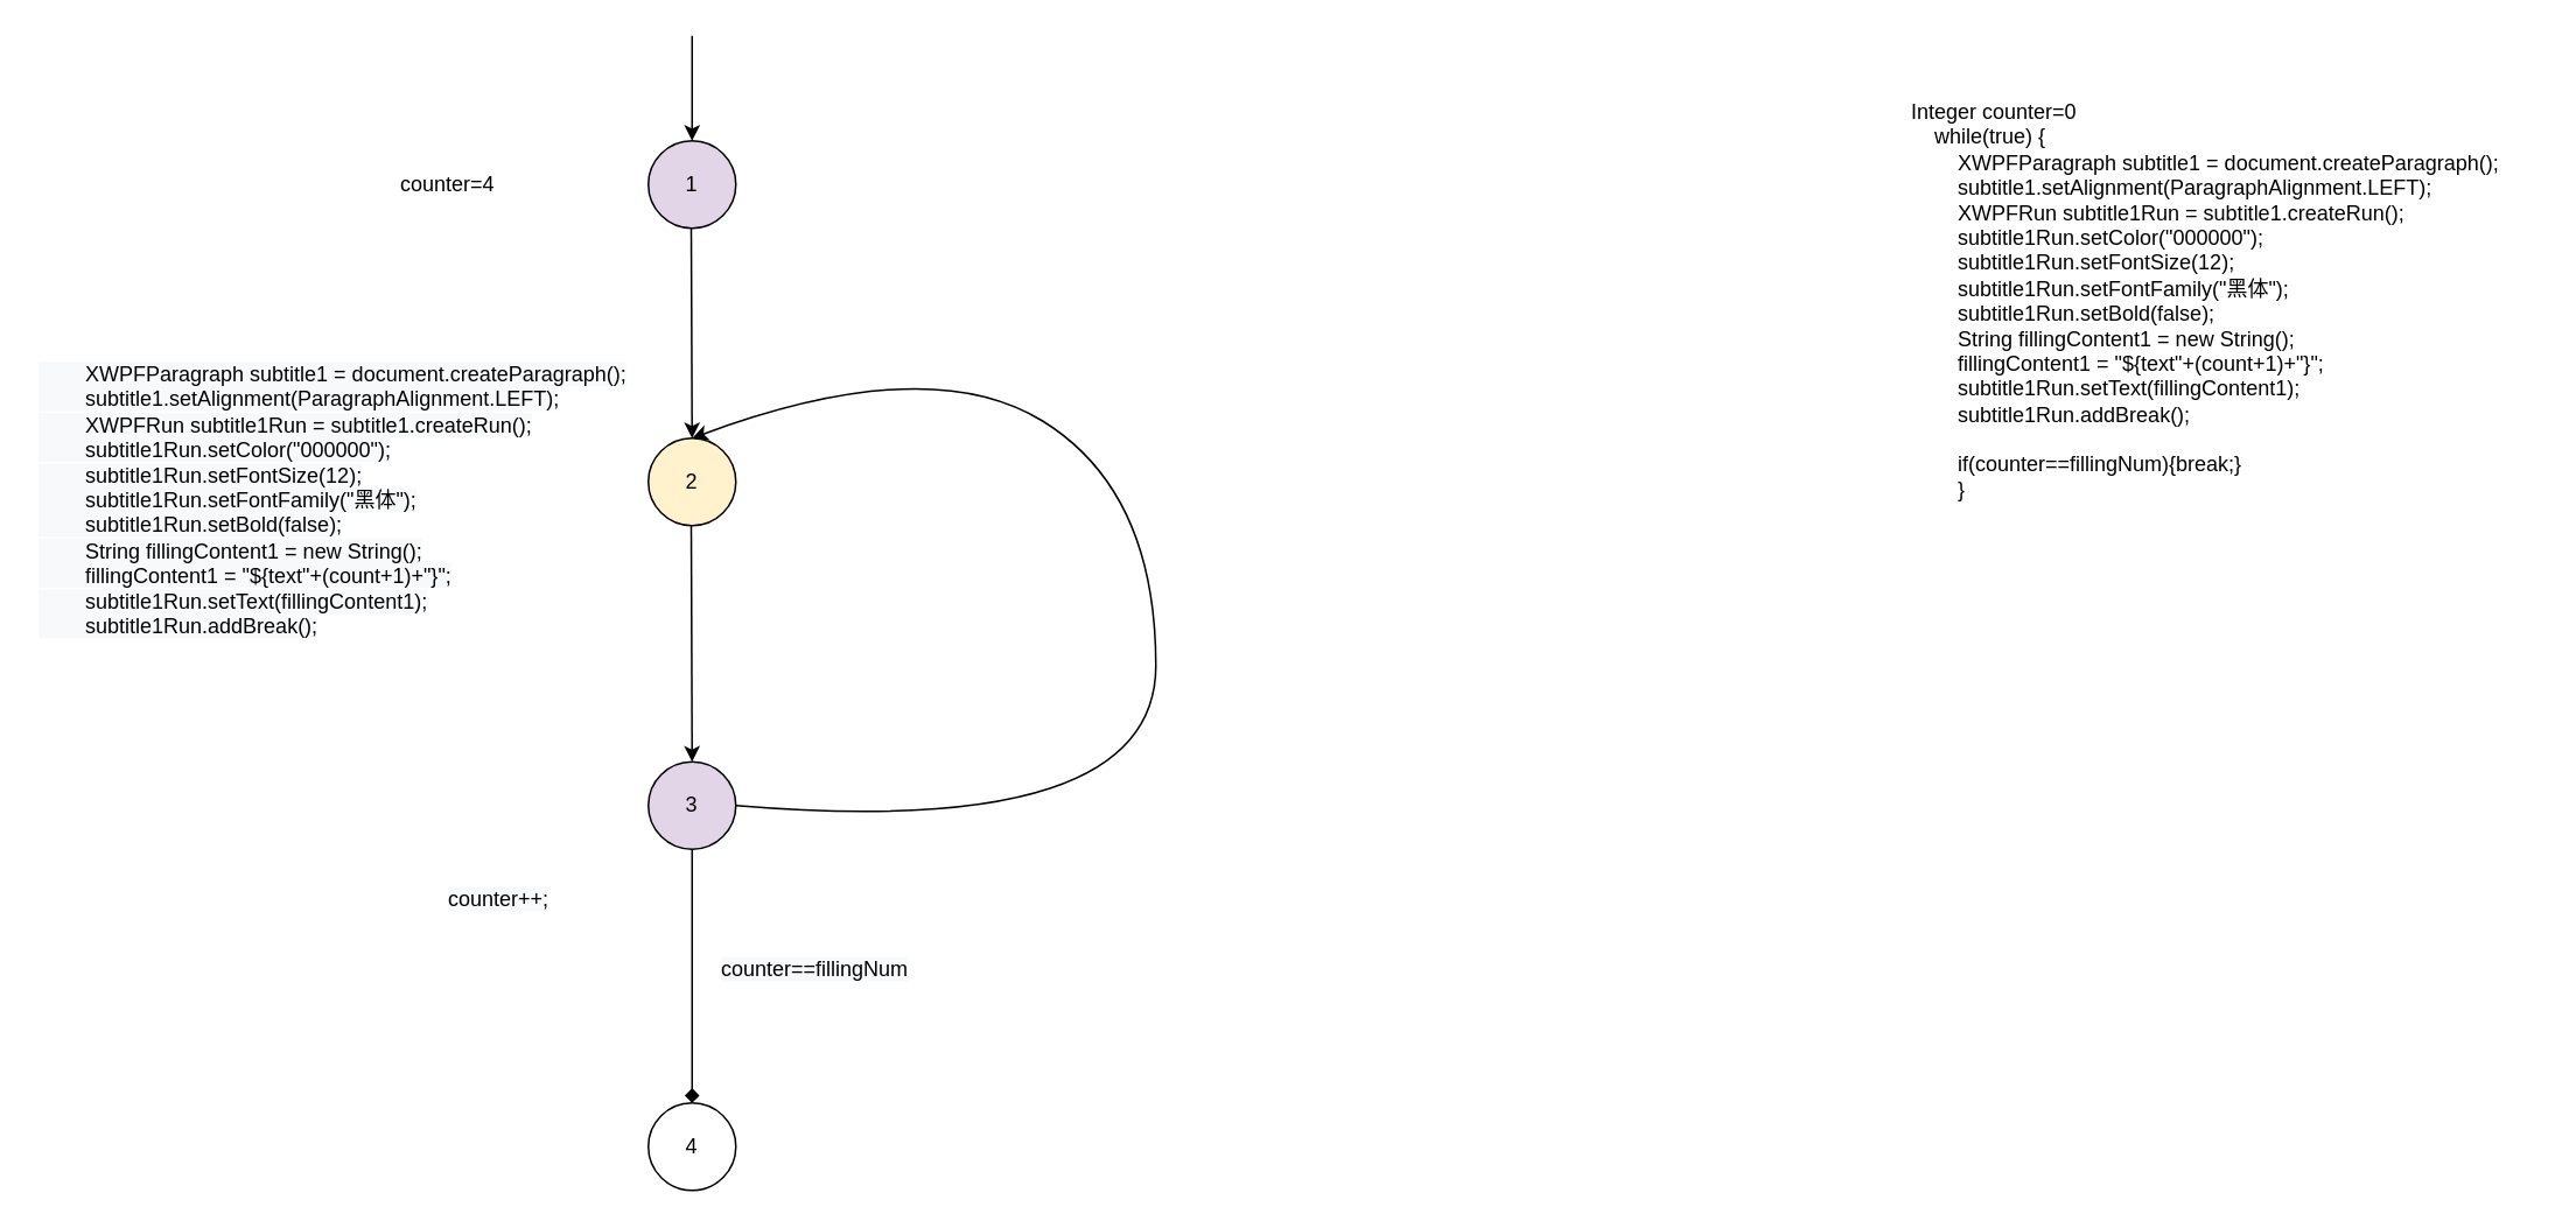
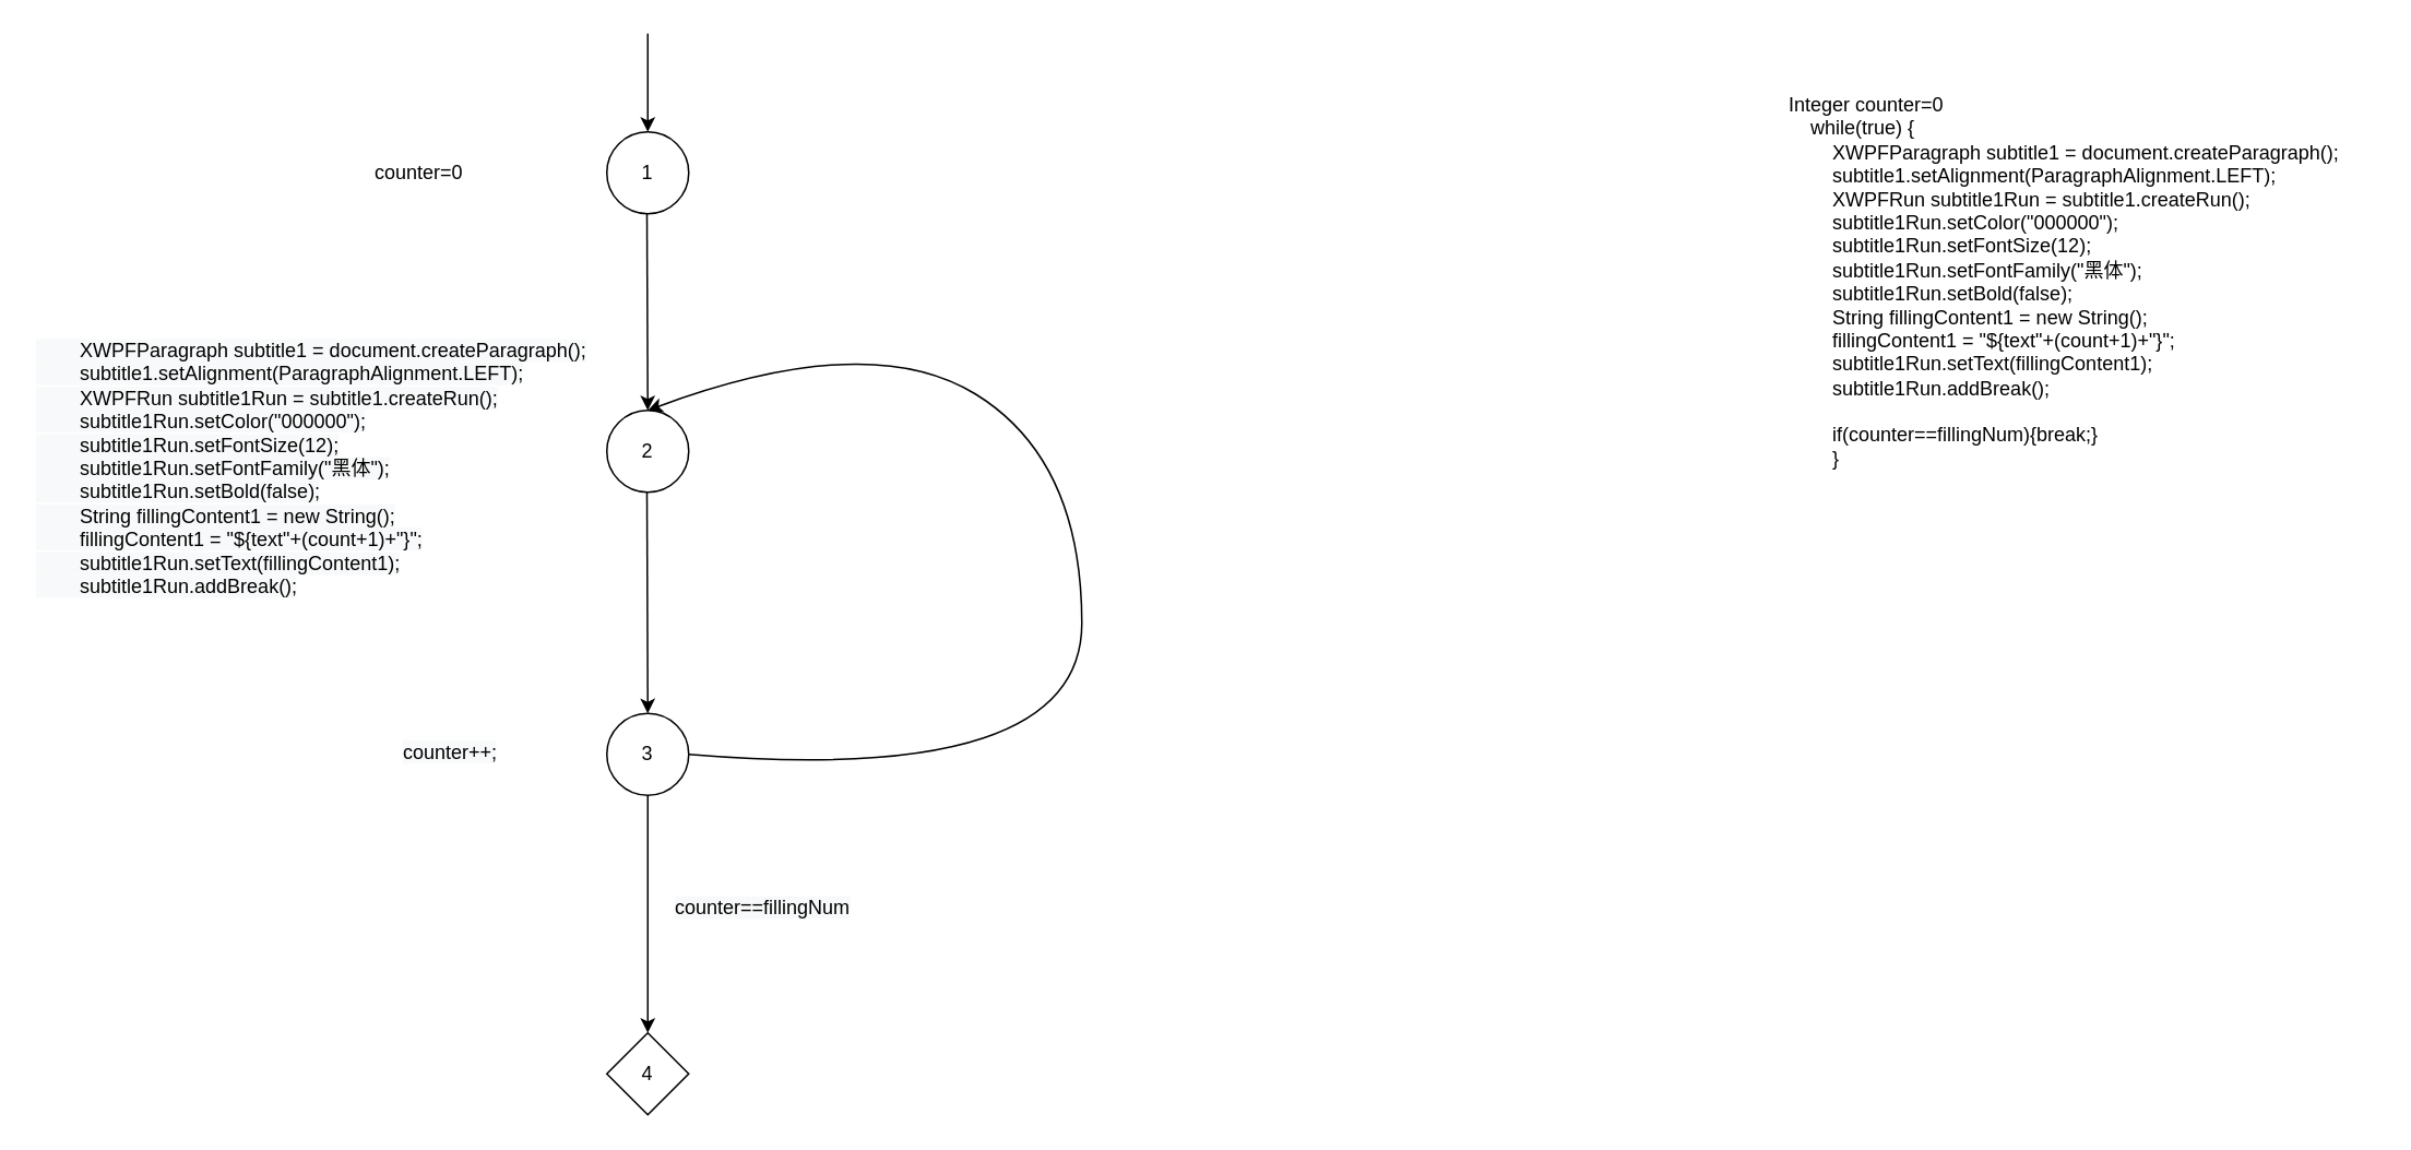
- <mxCell id="8" value="counter=4" style="text;html=1;resizable=0;autosize=1;align=center;verticalAlign=middle;points=[];fillColor=none;strokeColor=none;rounded=0;" vertex="1" parent="1"><mxGeometry x="220" y="95" width="70" height="20" as="geometry" /></mxCell>
+ <mxCell id="8" value="counter=0" style="text;html=1;resizable=0;autosize=1;align=center;verticalAlign=middle;points=[];fillColor=none;strokeColor=none;rounded=0;" vertex="1" parent="1"><mxGeometry x="220" y="95" width="70" height="20" as="geometry" /></mxCell>
- <mxCell id="2" value="1" style="ellipse;whiteSpace=wrap;html=1;aspect=fixed;fillColor=#e1d5e7;" vertex="1" parent="1"><mxGeometry x="370" y="80" width="50" height="50" as="geometry" /></mxCell>
+ <mxCell id="2" value="1" style="ellipse;whiteSpace=wrap;html=1;aspect=fixed;" vertex="1" parent="1"><mxGeometry x="370" y="80" width="50" height="50" as="geometry" /></mxCell>
- <mxCell id="6" value="2" style="ellipse;whiteSpace=wrap;html=1;aspect=fixed;fillColor=#fff2cc;" vertex="1" parent="1"><mxGeometry x="370" y="250" width="50" height="50" as="geometry" /></mxCell>
+ <mxCell id="6" value="2" style="ellipse;whiteSpace=wrap;html=1;aspect=fixed;" vertex="1" parent="1"><mxGeometry x="370" y="250" width="50" height="50" as="geometry" /></mxCell>
- <mxCell id="5" value="3" style="ellipse;whiteSpace=wrap;html=1;aspect=fixed;fillColor=#e1d5e7;" vertex="1" parent="1"><mxGeometry x="370" y="435" width="50" height="50" as="geometry" /></mxCell>
+ <mxCell id="5" value="3" style="ellipse;whiteSpace=wrap;html=1;aspect=fixed;" vertex="1" parent="1"><mxGeometry x="370" y="435" width="50" height="50" as="geometry" /></mxCell>
- <mxCell id="10" value="&lt;span style=&quot;color: rgb(0, 0, 0); font-family: Helvetica; font-size: 12px; font-style: normal; font-variant-ligatures: normal; font-variant-caps: normal; font-weight: 400; letter-spacing: normal; orphans: 2; text-align: left; text-indent: 0px; text-transform: none; widows: 2; word-spacing: 0px; -webkit-text-stroke-width: 0px; background-color: rgb(248, 249, 250); text-decoration-thickness: initial; text-decoration-style: initial; text-decoration-color: initial; float: none; display: inline !important;&quot;&gt;counter++;&lt;/span&gt;" style="text;whiteSpace=wrap;html=1;" vertex="1" parent="1"><mxGeometry x="254" y="500" width="80" height="30" as="geometry" /></mxCell>
+ <mxCell id="10" value="&lt;span style=&quot;color: rgb(0, 0, 0); font-family: Helvetica; font-size: 12px; font-style: normal; font-variant-ligatures: normal; font-variant-caps: normal; font-weight: 400; letter-spacing: normal; orphans: 2; text-align: left; text-indent: 0px; text-transform: none; widows: 2; word-spacing: 0px; -webkit-text-stroke-width: 0px; background-color: rgb(248, 249, 250); text-decoration-thickness: initial; text-decoration-style: initial; text-decoration-color: initial; float: none; display: inline !important;&quot;&gt;counter++;&lt;/span&gt;" style="text;whiteSpace=wrap;html=1;" vertex="1" parent="1"><mxGeometry x="244" y="445" width="80" height="30" as="geometry" /></mxCell>
- <mxCell id="13" value="" style="endArrow=diamond;html=1;rounded=0;entryX=0.5;entryY=0;entryDx=0;entryDy=0;exitX=0.5;exitY=1;exitDx=0;exitDy=0;" edge="1" parent="1" source="5" target="4"><mxGeometry width="50" height="50" relative="1" as="geometry"><mxPoint x="420" y="490" as="sourcePoint" /><mxPoint x="394.5" y="550" as="targetPoint" /></mxGeometry></mxCell>
+ <mxCell id="13" value="" style="endArrow=classic;html=1;rounded=0;entryX=0.5;entryY=0;entryDx=0;entryDy=0;exitX=0.5;exitY=1;exitDx=0;exitDy=0;" edge="1" parent="1" source="5" target="4"><mxGeometry width="50" height="50" relative="1" as="geometry"><mxPoint x="420" y="490" as="sourcePoint" /><mxPoint x="394.5" y="550" as="targetPoint" /></mxGeometry></mxCell>
- <mxCell id="4" value="4" style="ellipse;whiteSpace=wrap;html=1;aspect=fixed;" vertex="1" parent="1"><mxGeometry x="370" y="630" width="50" height="50" as="geometry" /></mxCell>
+ <mxCell id="4" value="4" style="rhombus;whiteSpace=wrap;html=1;aspect=fixed;" vertex="1" parent="1"><mxGeometry x="370" y="630" width="50" height="50" as="geometry" /></mxCell>
